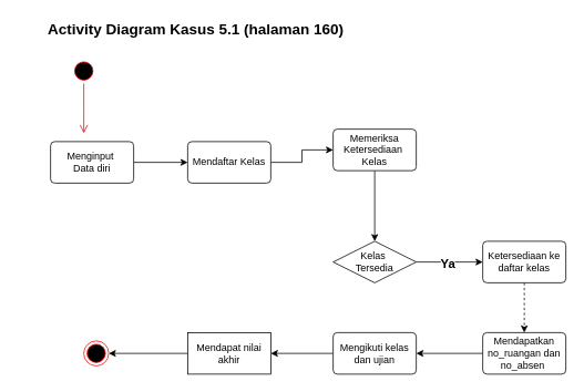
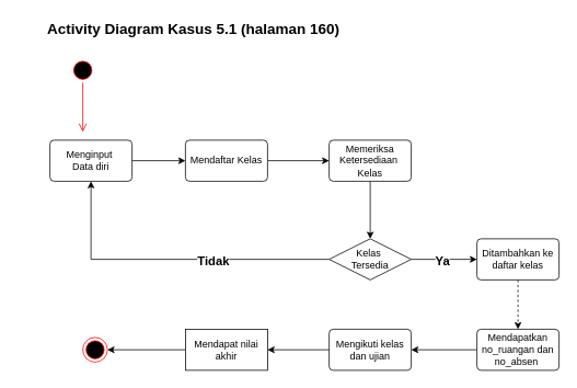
- <mxCell id="9" value="Memeriksa Ketersediaan&amp;nbsp;&lt;div&gt;Kelas&lt;/div&gt;" style="rounded=1;arcSize=10;whiteSpace=wrap;html=1;align=center;glass=0;" vertex="1" parent="1"><mxGeometry x="400" y="155" width="100" height="50" as="geometry" /></mxCell>
+ <mxCell id="9" value="Memeriksa Ketersediaan&amp;nbsp;&lt;div&gt;Kelas&lt;/div&gt;" style="rounded=1;arcSize=10;whiteSpace=wrap;html=1;align=center;glass=0;" vertex="1" parent="1"><mxGeometry x="400" y="170" width="100" height="50" as="geometry" /></mxCell>
+ <mxCell id="10" style="edgeStyle=orthogonalEdgeStyle;rounded=0;orthogonalLoop=1;jettySize=auto;html=1;exitX=0;exitY=0.5;exitDx=0;exitDy=0;" edge="1" parent="1" source="14" target="7"><mxGeometry relative="1" as="geometry"><mxPoint x="325" y="315" as="targetPoint" /></mxGeometry></mxCell>
+ <mxCell id="11" value="Tidak" style="edgeLabel;html=1;align=center;verticalAlign=middle;resizable=0;points=[];fontSize=15;fontStyle=1" connectable="0" vertex="1" parent="10"><mxGeometry x="-0.262" y="1" relative="1" as="geometry"><mxPoint as="offset" /></mxGeometry></mxCell>
- <mxCell id="16" value="Ketersediaan ke daftar kelas" style="rounded=1;arcSize=10;whiteSpace=wrap;html=1;align=center;glass=0;" vertex="1" parent="1"><mxGeometry x="580" y="290" width="100" height="50" as="geometry" /></mxCell>
+ <mxCell id="16" value="Ditambahkan ke daftar kelas" style="rounded=1;arcSize=10;whiteSpace=wrap;html=1;align=center;glass=0;" vertex="1" parent="1"><mxGeometry x="580" y="290" width="100" height="50" as="geometry" /></mxCell>
